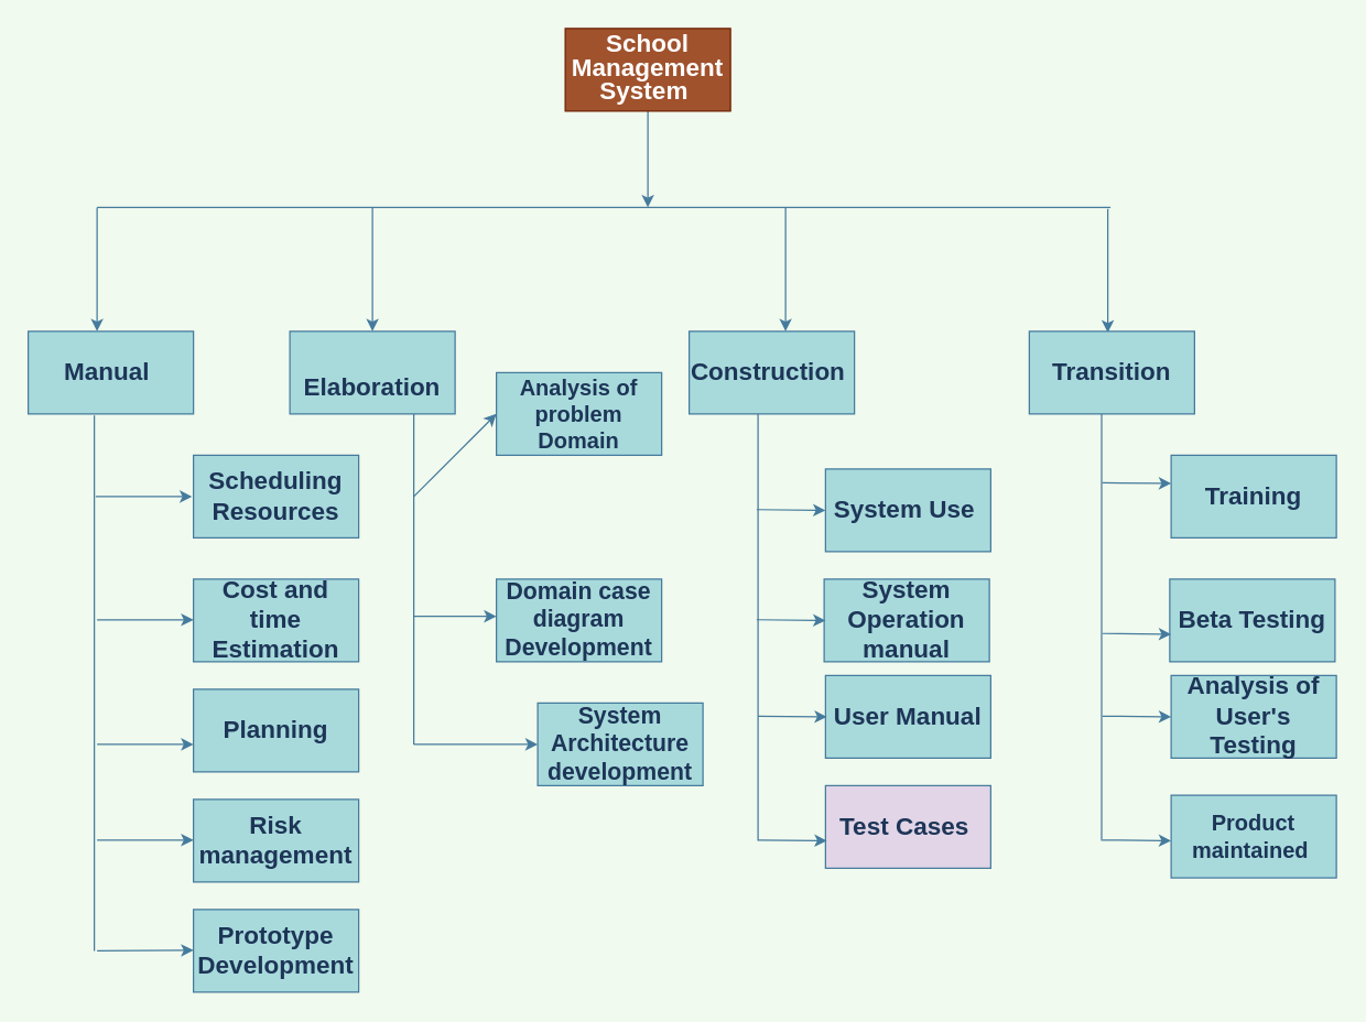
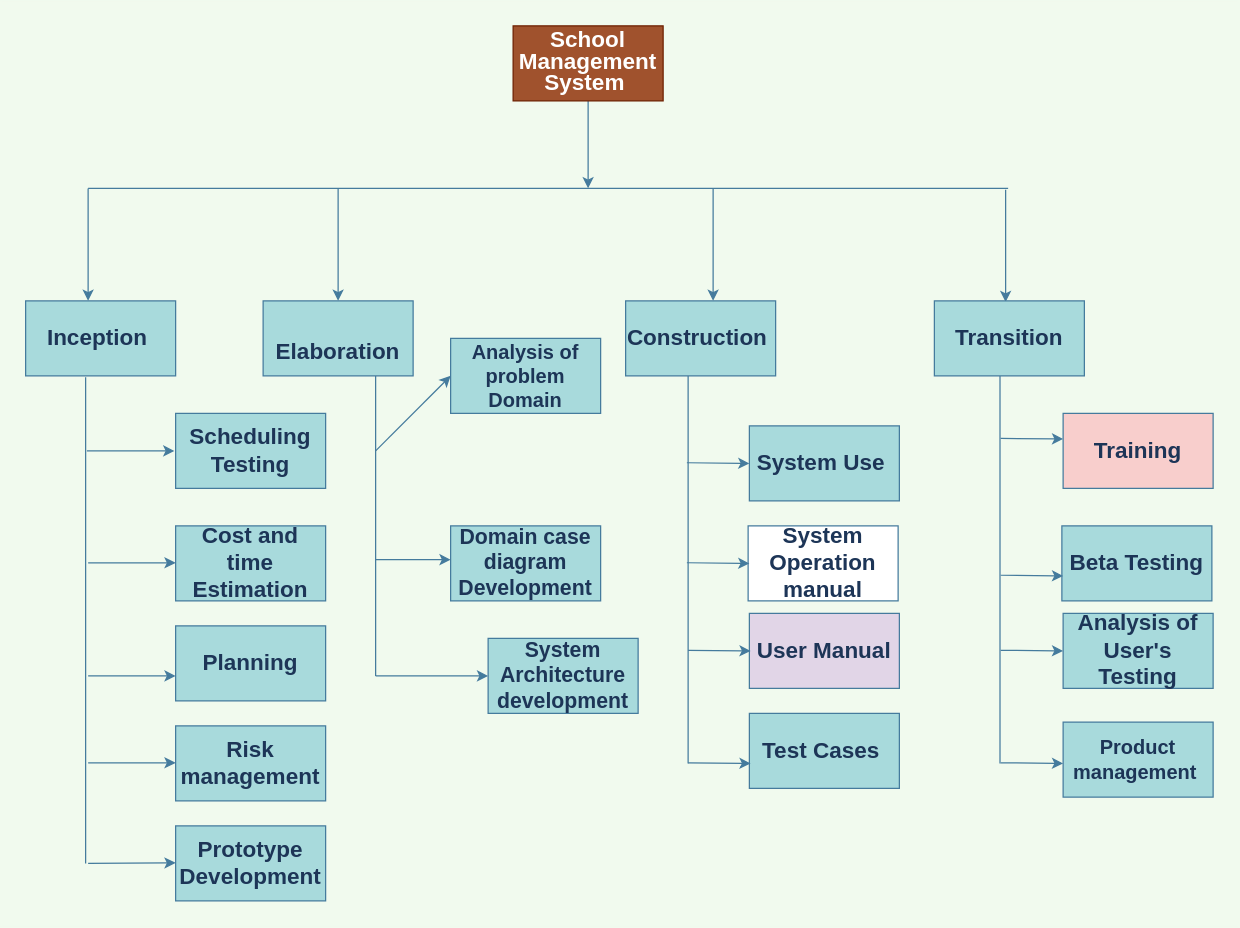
- <mxCell id="9" value="&lt;b&gt;&lt;font style=&quot;font-size: 18px&quot;&gt;Manual&amp;nbsp;&lt;/font&gt;&lt;/b&gt;" style="rounded=0;whiteSpace=wrap;html=1;fillColor=#A8DADC;strokeColor=#457B9D;fontColor=#1D3557;" parent="1" vertex="1"><mxGeometry y="240" width="120" height="60" as="geometry" x="20" /></mxCell>
+ <mxCell id="9" value="&lt;b&gt;&lt;font style=&quot;font-size: 18px&quot;&gt;Inception&amp;nbsp;&lt;/font&gt;&lt;/b&gt;" style="rounded=0;whiteSpace=wrap;html=1;fillColor=#A8DADC;strokeColor=#457B9D;fontColor=#1D3557;" parent="1" vertex="1"><mxGeometry y="240" width="120" height="60" as="geometry" x="20" /></mxCell>
- <mxCell id="11" value="&lt;b&gt;&lt;font style=&quot;font-size: 18px&quot;&gt;Scheduling Resources&lt;/font&gt;&lt;/b&gt;" style="rounded=0;whiteSpace=wrap;html=1;fillColor=#A8DADC;strokeColor=#457B9D;fontColor=#1D3557;" parent="1" vertex="1"><mxGeometry x="140" y="330" width="120" height="60" as="geometry" /></mxCell>
+ <mxCell id="11" value="&lt;b&gt;&lt;font style=&quot;font-size: 18px&quot;&gt;Scheduling Testing&lt;/font&gt;&lt;/b&gt;" style="rounded=0;whiteSpace=wrap;html=1;fillColor=#A8DADC;strokeColor=#457B9D;fontColor=#1D3557;" parent="1" vertex="1"><mxGeometry x="140" y="330" width="120" height="60" as="geometry" /></mxCell>
- <mxCell id="41" value="&lt;b&gt;&lt;font style=&quot;font-size: 18px&quot;&gt;Training&lt;/font&gt;&lt;/b&gt;" style="rounded=0;whiteSpace=wrap;html=1;fillColor=#A8DADC;strokeColor=#457B9D;fontColor=#1D3557;" vertex="1" parent="1"><mxGeometry x="850" y="330" width="120" height="60" as="geometry" /></mxCell>
+ <mxCell id="41" value="&lt;b&gt;&lt;font style=&quot;font-size: 18px&quot;&gt;Training&lt;/font&gt;&lt;/b&gt;" style="rounded=0;whiteSpace=wrap;html=1;fillColor=#f8cecc;strokeColor=#457B9D;fontColor=#1D3557;" vertex="1" parent="1"><mxGeometry x="850" y="330" width="120" height="60" as="geometry" /></mxCell>
- <mxCell id="33" value="&lt;b&gt;&lt;font style=&quot;font-size: 18px&quot;&gt;System Operation manual&lt;/font&gt;&lt;/b&gt;" style="rounded=0;whiteSpace=wrap;html=1;fillColor=#A8DADC;strokeColor=#457B9D;fontColor=#1D3557;" vertex="1" parent="1"><mxGeometry x="598" y="420" width="120" height="60" as="geometry" /></mxCell>
+ <mxCell id="33" value="&lt;b&gt;&lt;font style=&quot;font-size: 18px&quot;&gt;System Operation manual&lt;/font&gt;&lt;/b&gt;" style="rounded=0;whiteSpace=wrap;html=1;fillColor=#ffffff;strokeColor=#457B9D;fontColor=#1D3557;" vertex="1" parent="1"><mxGeometry x="598" y="420" width="120" height="60" as="geometry" /></mxCell>
- <mxCell id="32" value="&lt;b&gt;&lt;font style=&quot;font-size: 18px&quot;&gt;User Manual&lt;/font&gt;&lt;/b&gt;" style="rounded=0;whiteSpace=wrap;html=1;fillColor=#A8DADC;strokeColor=#457B9D;fontColor=#1D3557;" vertex="1" parent="1"><mxGeometry x="599" y="490" width="120" height="60" as="geometry" /></mxCell>
+ <mxCell id="32" value="&lt;b&gt;&lt;font style=&quot;font-size: 18px&quot;&gt;User Manual&lt;/font&gt;&lt;/b&gt;" style="rounded=0;whiteSpace=wrap;html=1;fillColor=#e1d5e7;strokeColor=#457B9D;fontColor=#1D3557;" vertex="1" parent="1"><mxGeometry x="599" y="490" width="120" height="60" as="geometry" /></mxCell>
- <mxCell id="31" value="&lt;b&gt;&lt;font style=&quot;font-size: 18px&quot;&gt;Test Cases&amp;nbsp;&lt;/font&gt;&lt;/b&gt;" style="rounded=0;whiteSpace=wrap;html=1;fillColor=#e1d5e7;strokeColor=#457B9D;fontColor=#1D3557;" vertex="1" parent="1"><mxGeometry x="599" y="570" width="120" height="60" as="geometry" /></mxCell>
+ <mxCell id="31" value="&lt;b&gt;&lt;font style=&quot;font-size: 18px&quot;&gt;Test Cases&amp;nbsp;&lt;/font&gt;&lt;/b&gt;" style="rounded=0;whiteSpace=wrap;html=1;fillColor=#A8DADC;strokeColor=#457B9D;fontColor=#1D3557;" vertex="1" parent="1"><mxGeometry x="599" y="570" width="120" height="60" as="geometry" /></mxCell>
- <mxCell id="45" value="&lt;b&gt;&lt;font style=&quot;font-size: 16px&quot;&gt;Product maintained&amp;nbsp;&lt;/font&gt;&lt;/b&gt;" style="rounded=0;whiteSpace=wrap;html=1;fillColor=#A8DADC;strokeColor=#457B9D;fontColor=#1D3557;" vertex="1" parent="1"><mxGeometry x="850" y="577" width="120" height="60" as="geometry" /></mxCell>
+ <mxCell id="45" value="&lt;b&gt;&lt;font style=&quot;font-size: 16px&quot;&gt;Product management&amp;nbsp;&lt;/font&gt;&lt;/b&gt;" style="rounded=0;whiteSpace=wrap;html=1;fillColor=#A8DADC;strokeColor=#457B9D;fontColor=#1D3557;" vertex="1" parent="1"><mxGeometry x="850" y="577" width="120" height="60" as="geometry" /></mxCell>
